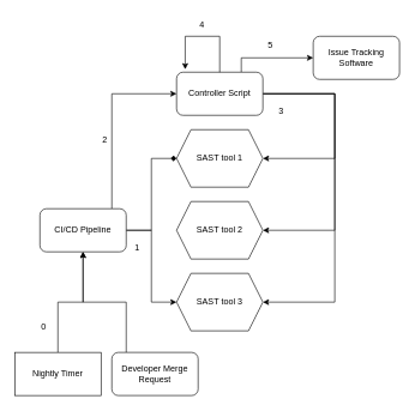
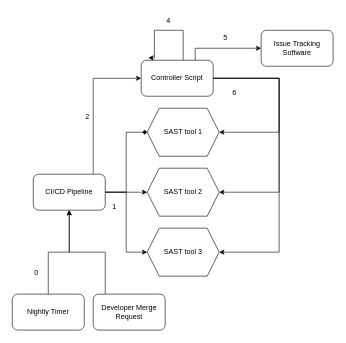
- <mxCell id="9" value="Controller Script" style="rounded=1;whiteSpace=wrap;html=1;" vertex="1" parent="1"><mxGeometry x="245" y="100" width="120" height="60" as="geometry" /></mxCell>
+ <mxCell id="9" value="Controller Script" style="rounded=1;whiteSpace=wrap;html=1;" vertex="1" parent="1"><mxGeometry x="235" y="100" width="120" height="60" as="geometry" /></mxCell>
- <mxCell id="17" value="3" style="text;html=1;align=center;verticalAlign=middle;resizable=0;points=[];autosize=1;strokeColor=none;fillColor=none;" vertex="1" parent="1"><mxGeometry x="375" y="140" width="30" height="30" as="geometry" /></mxCell>
+ <mxCell id="17" value="6" style="text;html=1;align=center;verticalAlign=middle;resizable=0;points=[];autosize=1;strokeColor=none;fillColor=none;" vertex="1" parent="1"><mxGeometry x="375" y="140" width="30" height="30" as="geometry" /></mxCell>
+ <mxCell id="11" style="edgeStyle=orthogonalEdgeStyle;rounded=0;orthogonalLoop=1;jettySize=auto;html=1;exitX=1;exitY=0.5;exitDx=0;exitDy=0;entryX=0;entryY=0.5;entryDx=0;entryDy=0;" edge="1" parent="1" source="14" target="3"><mxGeometry relative="1" as="geometry" /></mxCell>
- <mxCell id="23" value="Nightly Timer" style="whiteSpace=wrap;html=1;rounded=0;" vertex="1" parent="1"><mxGeometry x="20" y="490" width="120" height="60" as="geometry" /></mxCell>
+ <mxCell id="23" value="Nightly Timer" style="rounded=1;whiteSpace=wrap;html=1;" vertex="1" parent="1"><mxGeometry x="20" y="490" width="120" height="60" as="geometry" /></mxCell>
